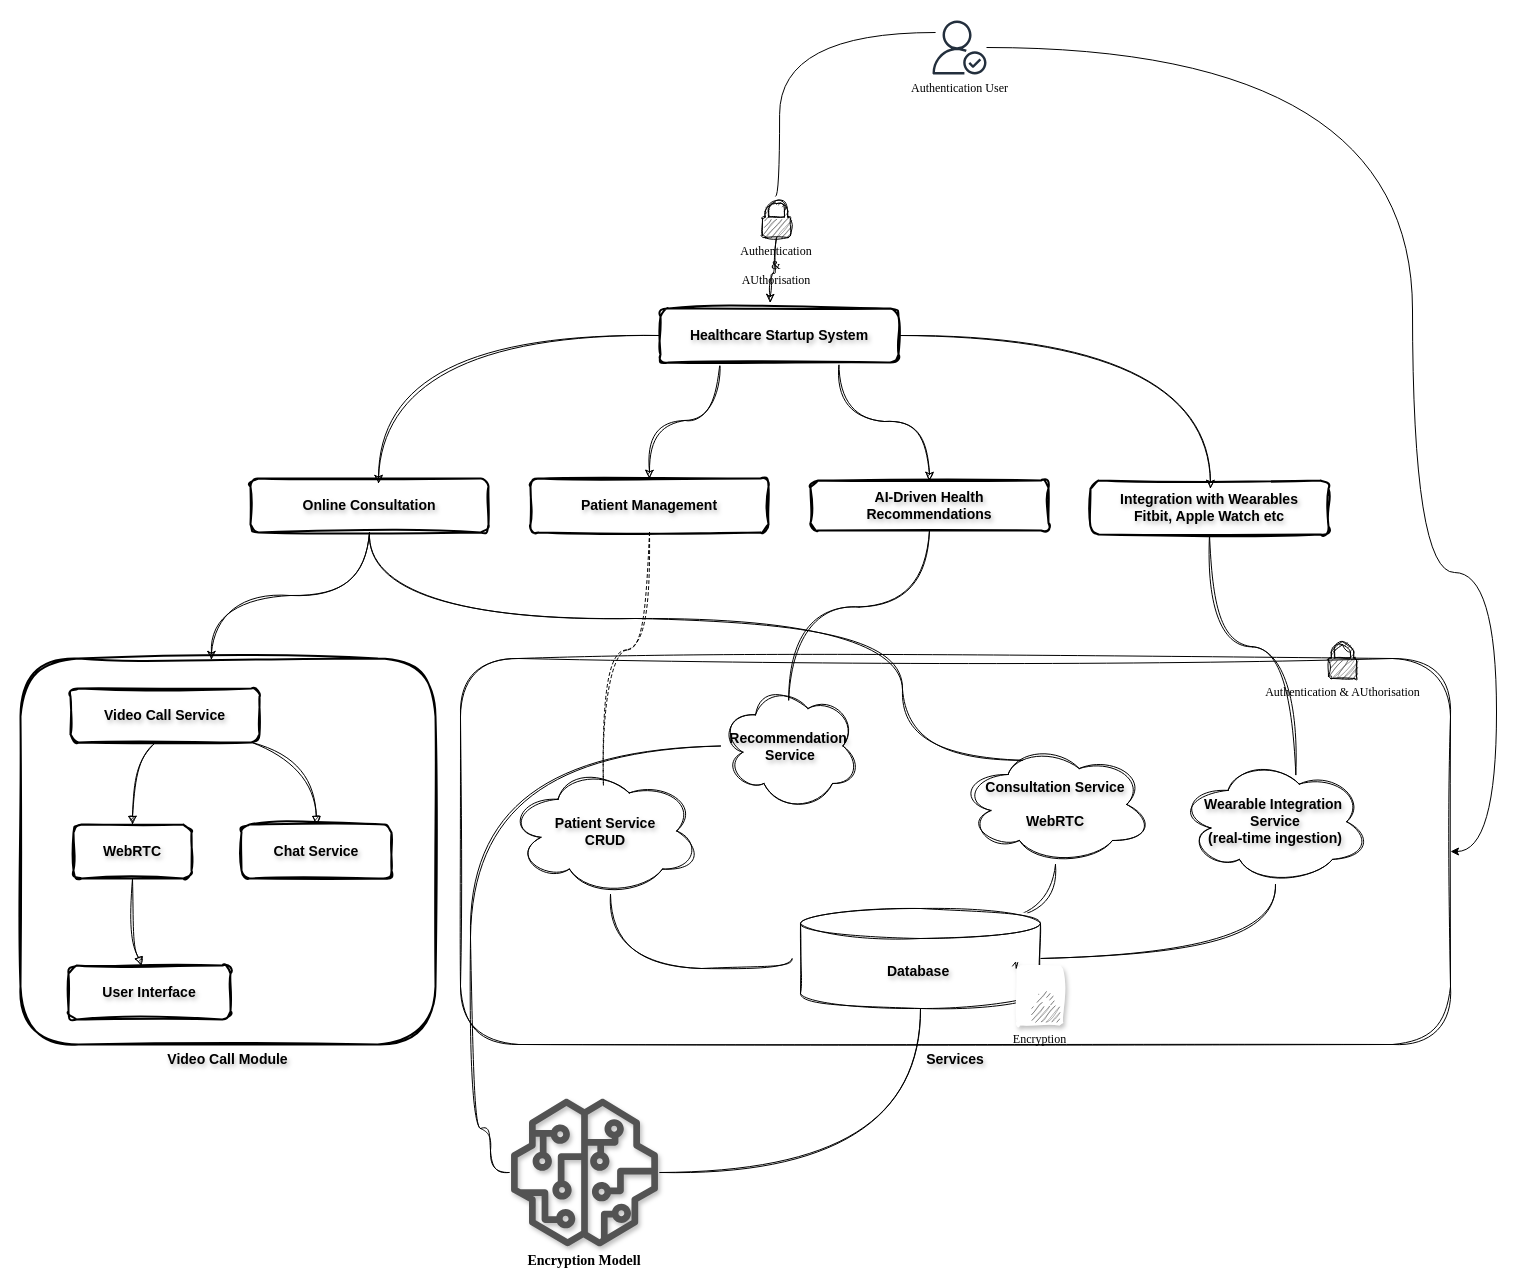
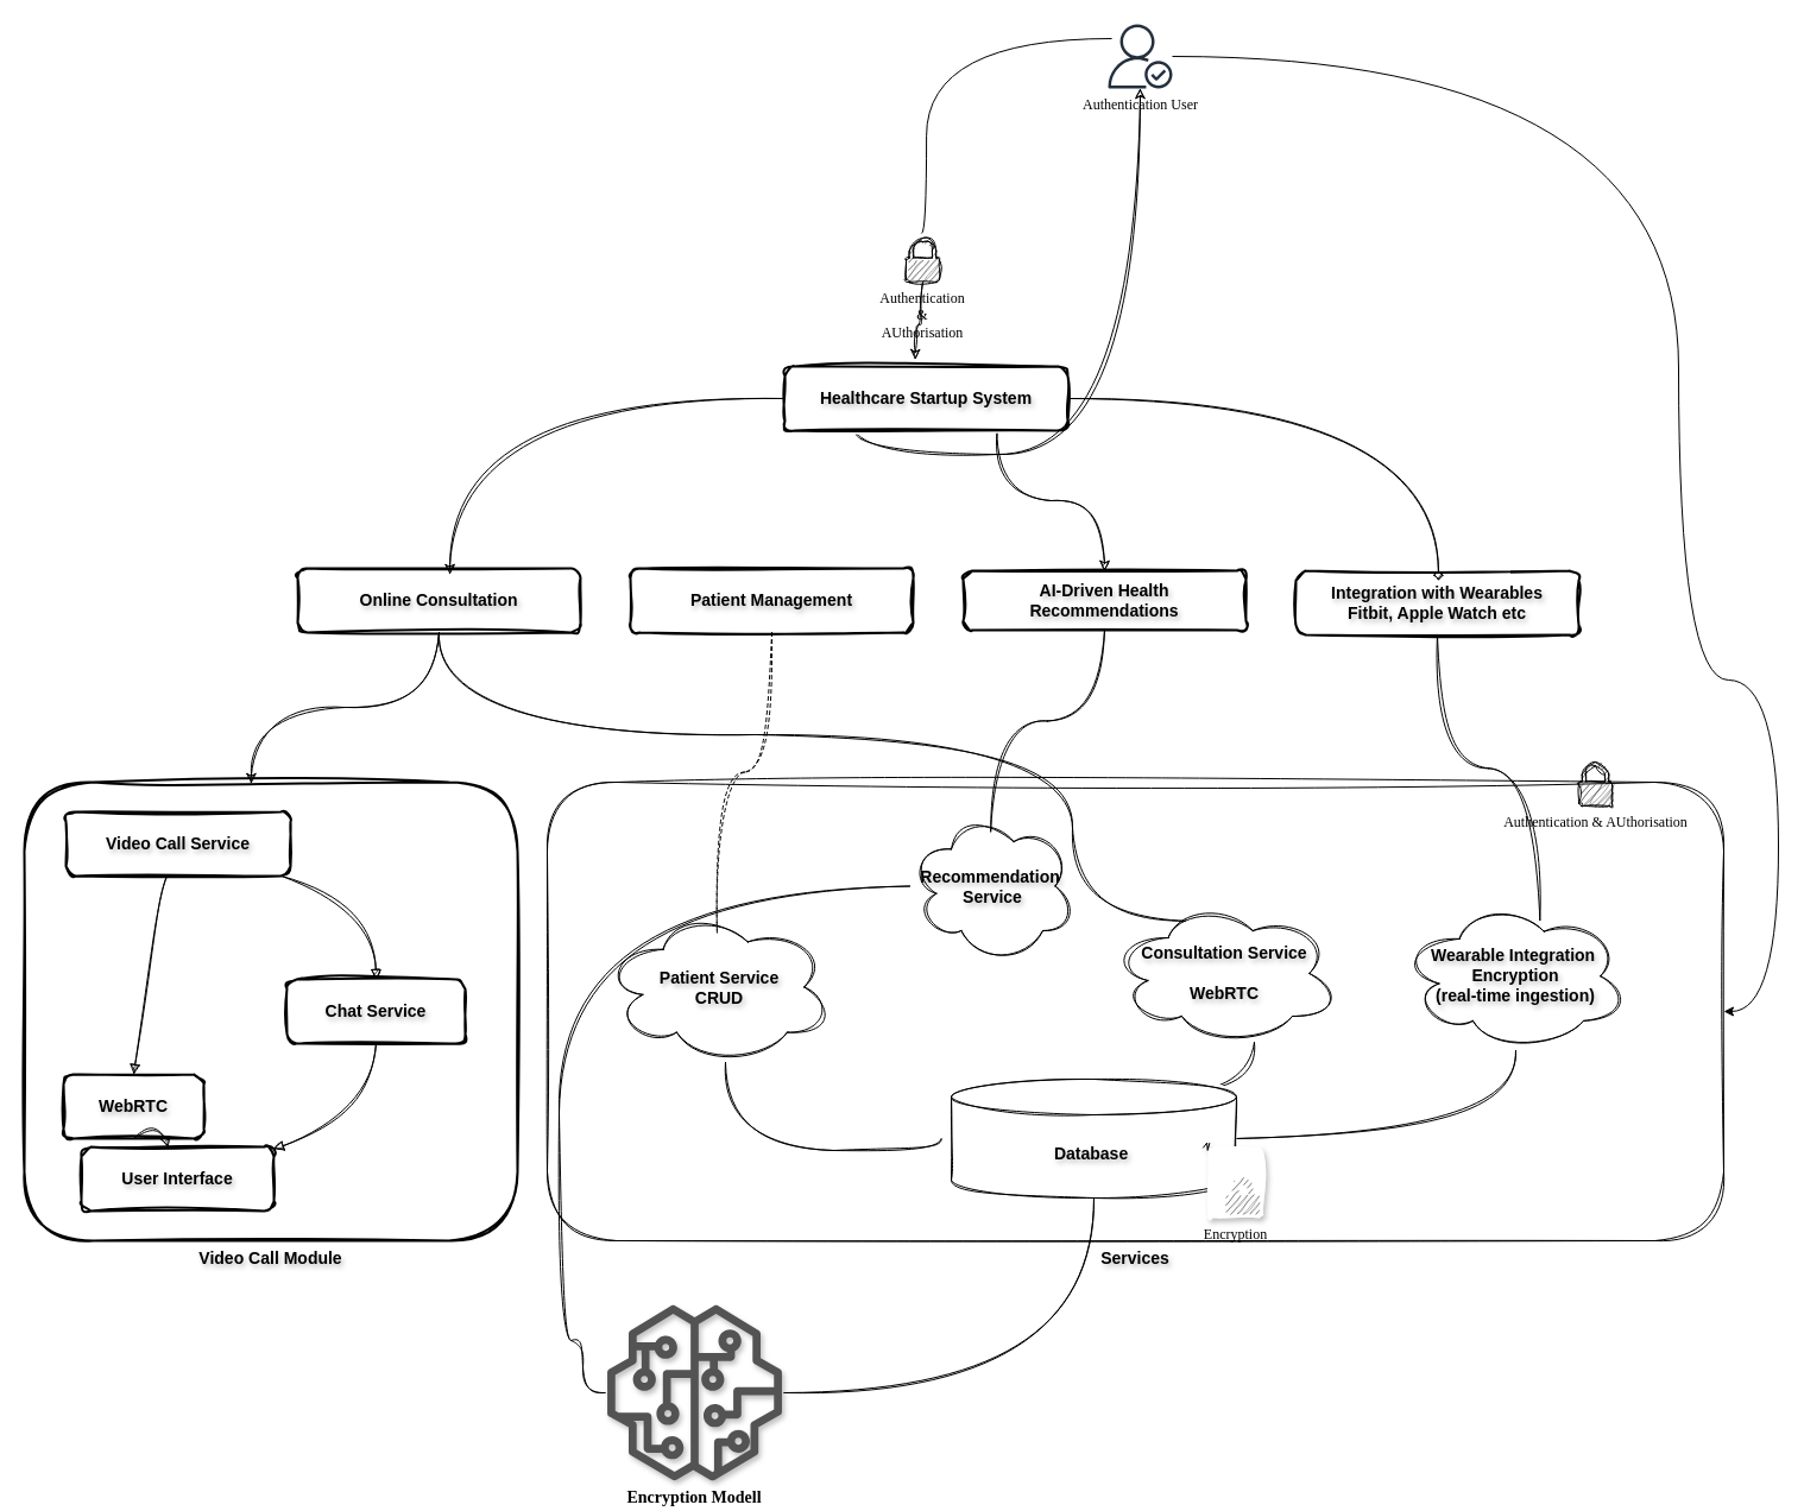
- <mxCell id="7" style="edgeStyle=orthogonalEdgeStyle;rounded=1;orthogonalLoop=1;jettySize=auto;html=1;entryX=0.5;entryY=0;entryDx=0;entryDy=0;curved=1;exitX=0.25;exitY=1;exitDx=0;exitDy=0;labelBackgroundColor=none;fontColor=default;fontFamily=Helvetica;textShadow=1;labelBorderColor=none;align=center;fontStyle=1;fontSize=14;sketch=1;curveFitting=1;jiggle=2;" parent="3" source="9" target="5" edge="1"><mxGeometry relative="1" as="geometry" /></mxCell>
+ <mxCell id="7" style="edgeStyle=orthogonalEdgeStyle;rounded=1;orthogonalLoop=1;jettySize=auto;html=1;curved=1;exitX=0.25;exitY=1;exitDx=0;exitDy=0;labelBackgroundColor=none;fontColor=default;fontFamily=Helvetica;textShadow=1;labelBorderColor=none;align=center;fontStyle=1;fontSize=14;sketch=1;curveFitting=1;jiggle=2;" parent="3" source="9" target="43" edge="1"><mxGeometry relative="1" as="geometry" /></mxCell>
- <mxCell id="14" style="edgeStyle=orthogonalEdgeStyle;rounded=1;orthogonalLoop=1;jettySize=auto;html=1;entryX=0.504;entryY=0.148;entryDx=0;entryDy=0;entryPerimeter=0;curved=1;labelBackgroundColor=none;fontColor=default;fontFamily=Helvetica;textShadow=1;labelBorderColor=none;align=center;fontStyle=1;fontSize=14;sketch=1;curveFitting=1;jiggle=2;" parent="3" source="9" target="12" edge="1"><mxGeometry relative="1" as="geometry" /></mxCell>
+ <mxCell id="14" style="edgeStyle=orthogonalEdgeStyle;rounded=1;orthogonalLoop=1;jettySize=auto;html=1;entryX=0.504;entryY=0.148;entryDx=0;entryDy=0;entryPerimeter=0;curved=1;labelBackgroundColor=none;fontColor=default;fontFamily=Helvetica;textShadow=1;labelBorderColor=none;align=center;fontStyle=1;fontSize=14;sketch=1;curveFitting=1;jiggle=2;endArrow=diamond;" parent="3" source="9" target="12" edge="1"><mxGeometry relative="1" as="geometry" /></mxCell>
- <mxCell id="16" value="Video Call Service" style="strokeWidth=2;rounded=1;labelBackgroundColor=none;fontFamily=Helvetica;textShadow=1;labelBorderColor=none;align=center;fontStyle=1;fontSize=14;html=1;whiteSpace=wrap;sketch=1;curveFitting=1;jiggle=2;" parent="3" vertex="1"><mxGeometry x="50" y="380" width="189" height="54" as="geometry" /></mxCell>
+ <mxCell id="16" value="Video Call Service" style="strokeWidth=2;rounded=1;labelBackgroundColor=none;fontFamily=Helvetica;textShadow=1;labelBorderColor=none;align=center;fontStyle=1;fontSize=14;html=1;whiteSpace=wrap;sketch=1;curveFitting=1;jiggle=2;" parent="3" vertex="1"><mxGeometry x="35" y="375" width="189" height="54" as="geometry" /></mxCell>
- <mxCell id="28" value="Recommendation&amp;nbsp;&lt;div&gt;Service&lt;/div&gt;" style="ellipse;shape=cloud;html=1;rounded=1;labelBackgroundColor=none;fontFamily=Helvetica;textShadow=1;labelBorderColor=none;align=center;fontStyle=1;fontSize=14;whiteSpace=wrap;sketch=1;curveFitting=1;jiggle=2;" parent="3" vertex="1"><mxGeometry x="700" y="375" width="140" height="125" as="geometry" /></mxCell>
+ <mxCell id="28" value="Recommendation&amp;nbsp;&lt;div&gt;Service&lt;/div&gt;" style="ellipse;shape=cloud;html=1;rounded=1;labelBackgroundColor=none;fontFamily=Helvetica;textShadow=1;labelBorderColor=none;align=center;fontStyle=1;fontSize=14;whiteSpace=wrap;sketch=1;curveFitting=1;jiggle=2;" parent="3" vertex="1"><mxGeometry x="745" y="375" width="140" height="125" as="geometry" /></mxCell>
- <mxCell id="29" value="Consultation Service&lt;div&gt;&lt;br&gt;&lt;/div&gt;&lt;div&gt;WebRTC&lt;/div&gt;" style="ellipse;shape=cloud;html=1;rounded=1;labelBackgroundColor=none;fontFamily=Helvetica;textShadow=1;labelBorderColor=none;align=center;fontStyle=1;fontSize=14;whiteSpace=wrap;sketch=1;curveFitting=1;jiggle=2;" parent="3" vertex="1"><mxGeometry x="940" y="436" width="190" height="120" as="geometry" /></mxCell>
+ <mxCell id="29" value="Consultation Service&lt;div&gt;&lt;br&gt;&lt;/div&gt;&lt;div&gt;WebRTC&lt;/div&gt;" style="ellipse;shape=cloud;html=1;rounded=1;labelBackgroundColor=none;fontFamily=Helvetica;textShadow=1;labelBorderColor=none;align=center;fontStyle=1;fontSize=14;whiteSpace=wrap;sketch=1;curveFitting=1;jiggle=2;" parent="3" vertex="1"><mxGeometry x="915" y="451" width="190" height="120" as="geometry" /></mxCell>
- <mxCell id="30" value="Wearable Integration&amp;nbsp;&lt;br&gt;Service&lt;br&gt;(real-time ingestion)" style="ellipse;shape=cloud;rounded=1;labelBackgroundColor=none;fontFamily=Helvetica;textShadow=1;labelBorderColor=none;align=center;fontStyle=1;fontSize=14;html=1;whiteSpace=wrap;sketch=1;curveFitting=1;jiggle=2;" parent="3" vertex="1"><mxGeometry x="1160" y="450.5" width="190" height="125.5" as="geometry" /></mxCell>
+ <mxCell id="30" value="Wearable Integration&amp;nbsp;&lt;br&gt;Encryption&lt;br&gt;(real-time ingestion)" style="ellipse;shape=cloud;rounded=1;labelBackgroundColor=none;fontFamily=Helvetica;textShadow=1;labelBorderColor=none;align=center;fontStyle=1;fontSize=14;html=1;whiteSpace=wrap;sketch=1;curveFitting=1;jiggle=2;" parent="3" vertex="1"><mxGeometry x="1160" y="450.5" width="190" height="125.5" as="geometry" /></mxCell>
- <mxCell id="17" value="WebRTC" style="strokeWidth=2;rounded=1;labelBackgroundColor=none;fontFamily=Helvetica;textShadow=1;labelBorderColor=none;align=center;fontStyle=1;fontSize=14;html=1;whiteSpace=wrap;sketch=1;curveFitting=1;jiggle=2;" parent="3" vertex="1"><mxGeometry x="53" y="516" width="118" height="54" as="geometry" /></mxCell>
+ <mxCell id="17" value="WebRTC" style="strokeWidth=2;rounded=1;labelBackgroundColor=none;fontFamily=Helvetica;textShadow=1;labelBorderColor=none;align=center;fontStyle=1;fontSize=14;html=1;whiteSpace=wrap;sketch=1;curveFitting=1;jiggle=2;" parent="3" vertex="1"><mxGeometry x="33" y="596" width="118" height="54" as="geometry" /></mxCell>
+ <mxCell id="23" value="" style="curved=1;startArrow=none;endArrow=block;exitX=0.5;exitY=1;entryX=1;entryY=0.03;labelBackgroundColor=none;fontColor=default;fontFamily=Helvetica;textShadow=1;labelBorderColor=none;align=center;fontStyle=1;fontSize=14;html=1;rounded=1;sketch=1;curveFitting=1;jiggle=2;" parent="3" source="18" target="19" edge="1"><mxGeometry relative="1" as="geometry"><Array as="points"><mxPoint x="295" y="632" /></Array></mxGeometry></mxCell>
